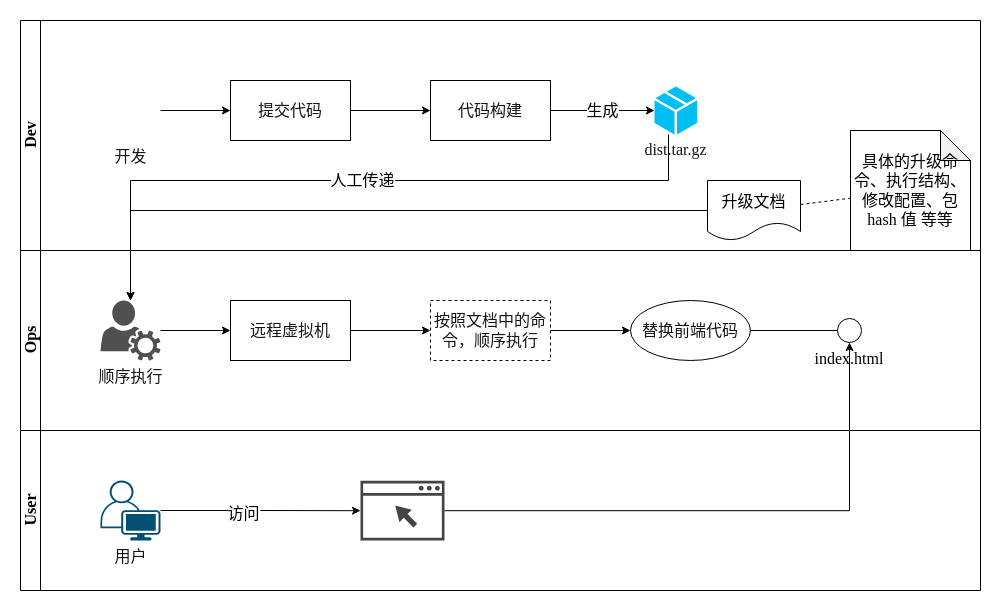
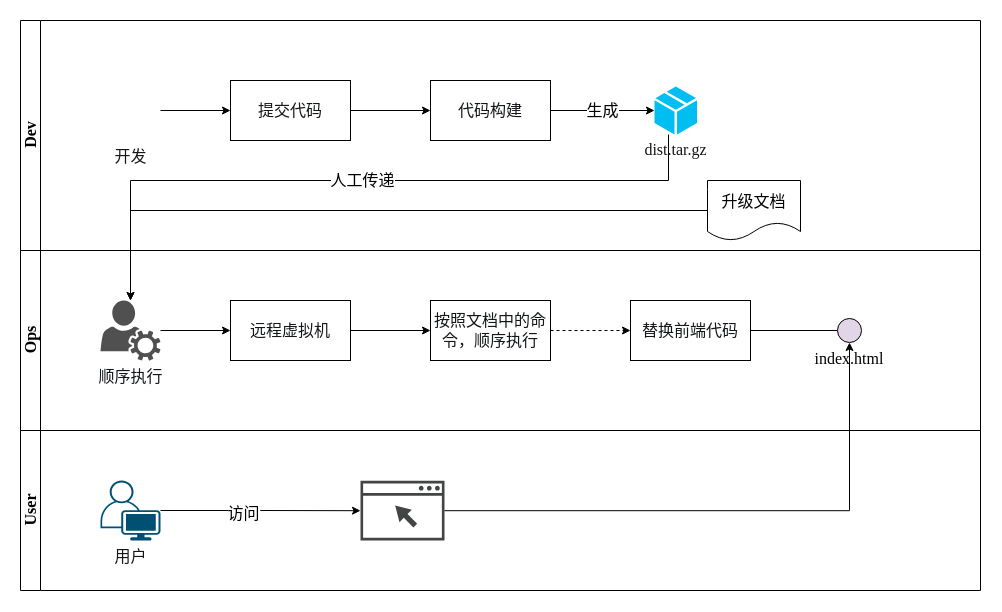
- <mxCell id="24" value="具体的升级命令、执行结构、修改配置、包 hash 值 等等" style="shape=note;whiteSpace=wrap;html=1;backgroundOutline=1;darkOpacity=0.05;fontSize=16;fontFamily=微软雅黑;" parent="20" vertex="1"><mxGeometry x="830" y="110" width="120" height="120" as="geometry" /></mxCell>
- <mxCell id="25" value="" style="endArrow=none;dashed=1;html=1;rounded=0;fontSize=16;fontFamily=微软雅黑;" parent="20" source="23" target="24" edge="1"><mxGeometry width="50" height="50" relative="1" as="geometry"><mxPoint x="1644" y="-1090" as="sourcePoint" /><mxPoint x="60.711" y="1500" as="targetPoint" /></mxGeometry></mxCell>
- <mxCell id="15" value="按照文档中的命令，顺序执行" style="whiteSpace=wrap;html=1;fontSize=16;fontFamily=微软雅黑;fontColor=#14161A;labelBackgroundColor=#ffffff;dashed=1;" parent="9" vertex="1"><mxGeometry x="410" y="50" width="120" height="60" as="geometry" /></mxCell>
+ <mxCell id="15" value="按照文档中的命令，顺序执行" style="whiteSpace=wrap;html=1;fontSize=16;fontFamily=微软雅黑;fontColor=#14161A;labelBackgroundColor=#ffffff;" parent="9" vertex="1"><mxGeometry x="410" y="50" width="120" height="60" as="geometry" /></mxCell>
- <mxCell id="14" value="" style="edgeStyle=orthogonalEdgeStyle;rounded=0;orthogonalLoop=1;jettySize=auto;html=1;fontSize=16;fontFamily=微软雅黑;" parent="9" source="15" target="17" edge="1"><mxGeometry relative="1" as="geometry" /></mxCell>
+ <mxCell id="14" value="" style="edgeStyle=orthogonalEdgeStyle;rounded=0;orthogonalLoop=1;jettySize=auto;html=1;fontSize=16;fontFamily=微软雅黑;dashed=1;" parent="9" source="15" target="17" edge="1"><mxGeometry relative="1" as="geometry" /></mxCell>
- <mxCell id="17" value="替换前端代码" style="ellipse;whiteSpace=wrap;html=1;fontSize=16;fontFamily=微软雅黑;fontColor=#14161A;labelBackgroundColor=#ffffff;" parent="9" vertex="1"><mxGeometry x="610" y="50" width="120" height="60" as="geometry" /></mxCell>
+ <mxCell id="17" value="替换前端代码" style="whiteSpace=wrap;html=1;fontSize=16;fontFamily=微软雅黑;fontColor=#14161A;labelBackgroundColor=#ffffff;" parent="9" vertex="1"><mxGeometry x="610" y="50" width="120" height="60" as="geometry" /></mxCell>
- <mxCell id="18" value="index.html" style="ellipse;whiteSpace=wrap;html=1;aspect=fixed;verticalAlign=top;labelPosition=center;verticalLabelPosition=bottom;align=center;fontSize=16;fontFamily=微软雅黑;" parent="9" vertex="1"><mxGeometry x="817" y="68" width="24" height="24" as="geometry" /></mxCell>
+ <mxCell id="18" value="index.html" style="ellipse;whiteSpace=wrap;html=1;aspect=fixed;verticalAlign=top;labelPosition=center;verticalLabelPosition=bottom;align=center;fontSize=16;fontFamily=微软雅黑;fillColor=#e1d5e7;" parent="9" vertex="1"><mxGeometry x="817" y="68" width="24" height="24" as="geometry" /></mxCell>
